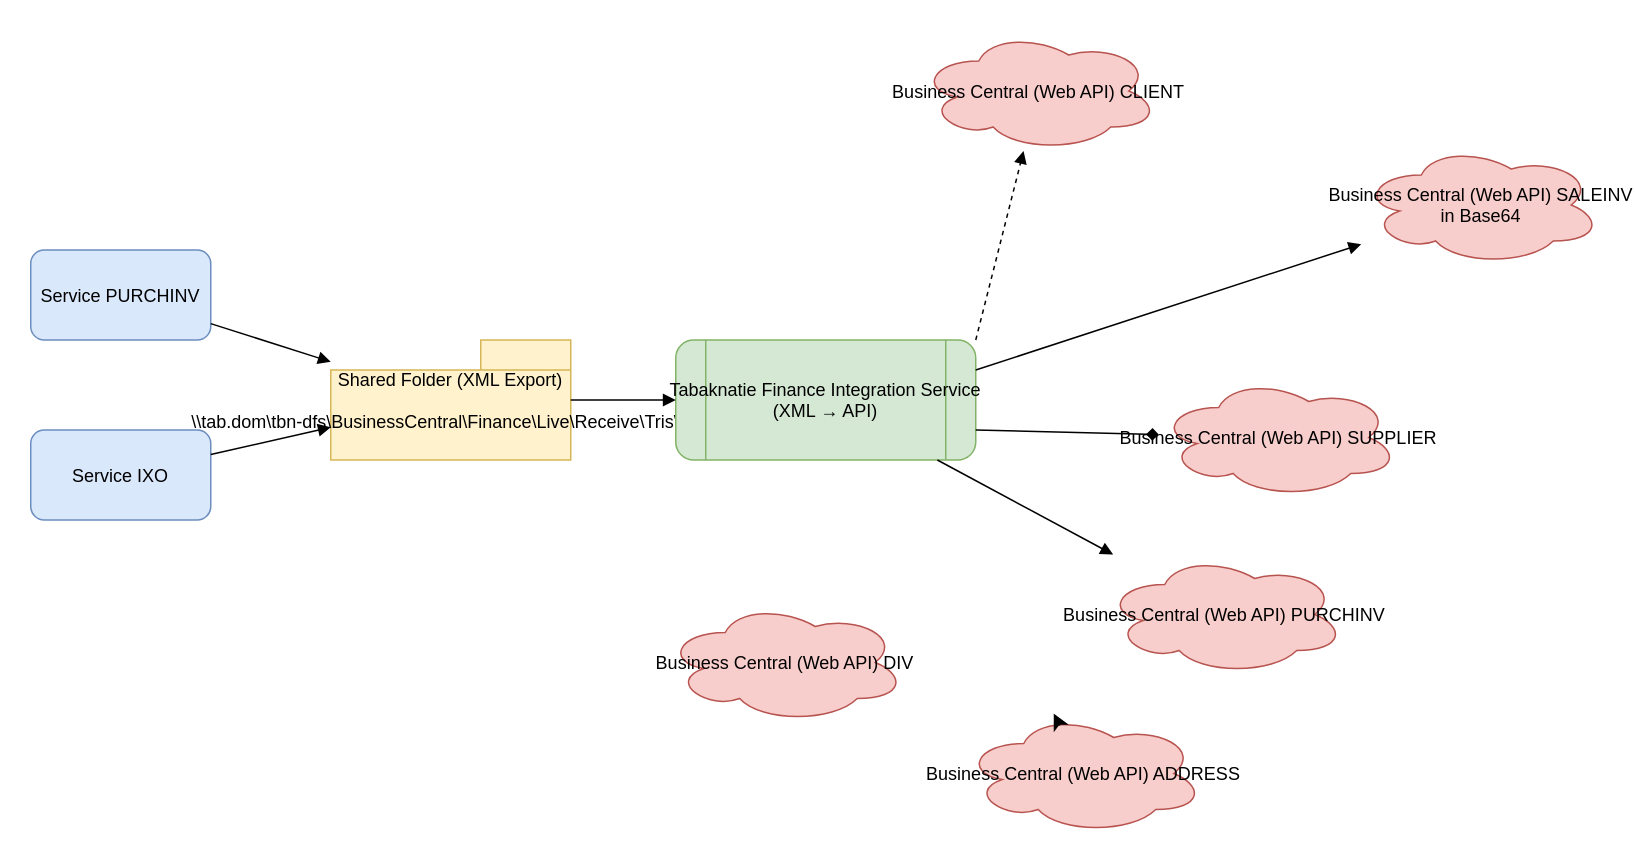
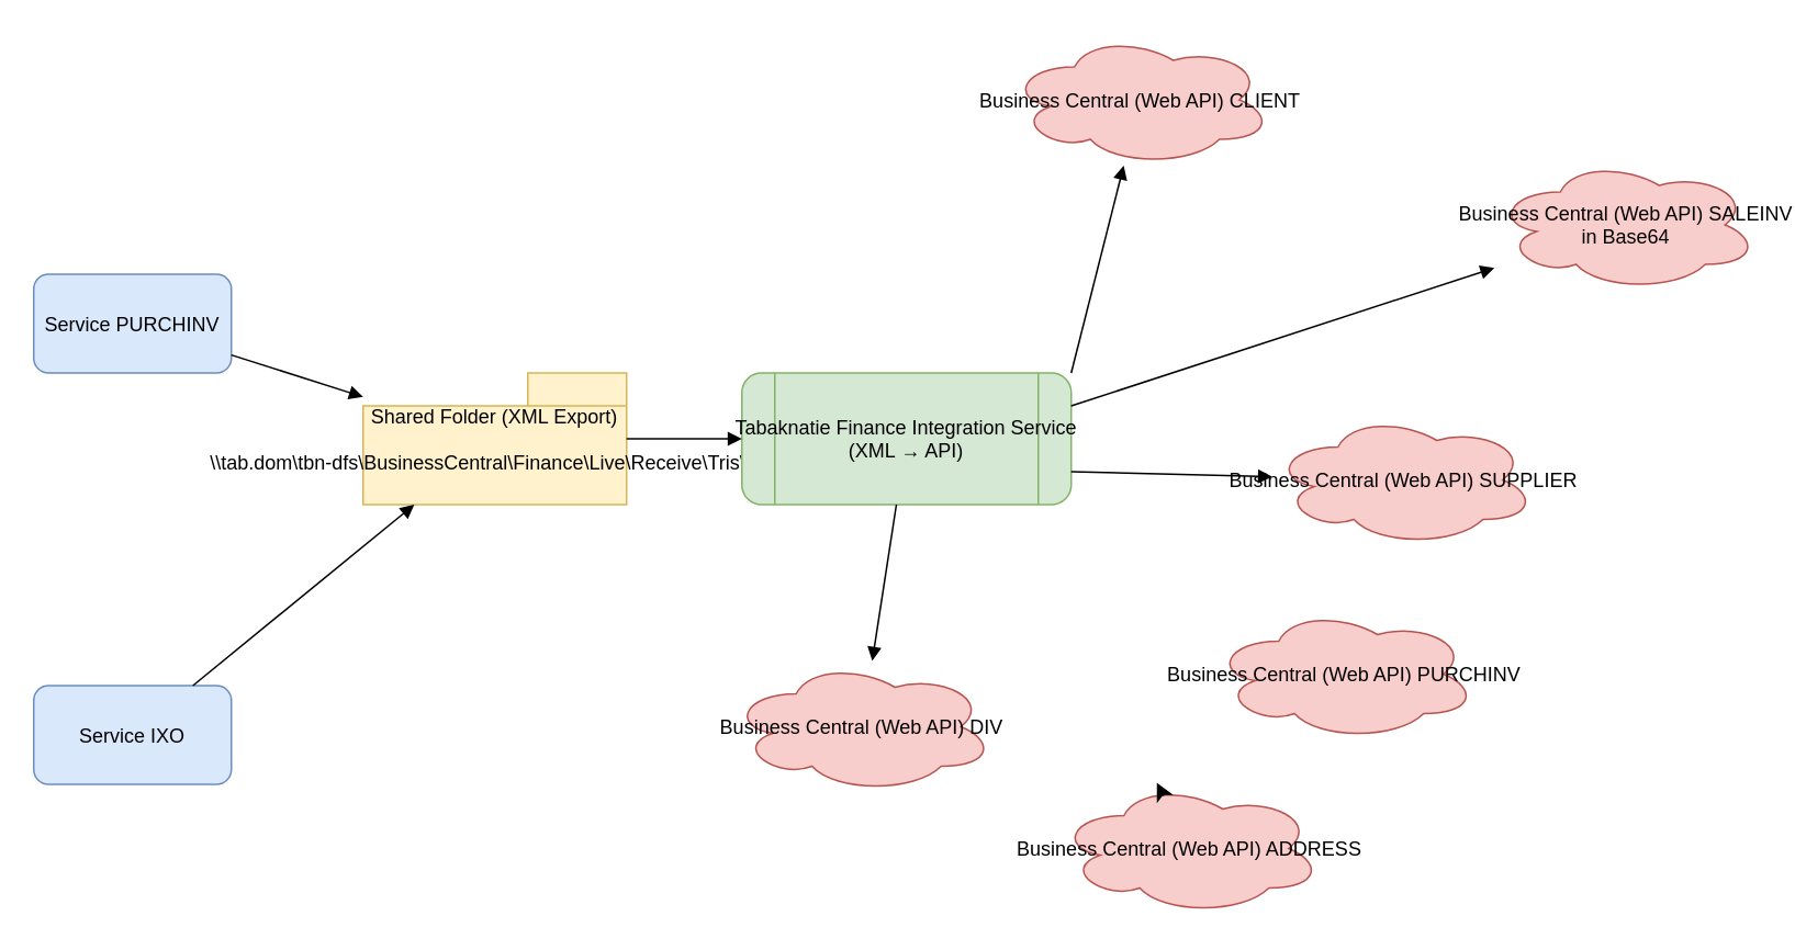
- <mxCell id="10" style="endArrow=block;endFill=1;exitX=1;exitY=0;exitDx=0;exitDy=0;dashed=1;" edge="1" parent="1" source="7" target="9"><mxGeometry relative="1" as="geometry" /></mxCell>
+ <mxCell id="10" style="endArrow=block;endFill=1;exitX=1;exitY=0;exitDx=0;exitDy=0;" edge="1" parent="1" source="7" target="9"><mxGeometry relative="1" as="geometry" /></mxCell>
- <mxCell id="14" style="endArrow=diamond;endFill=1;exitX=1;exitY=0.75;exitDx=0;exitDy=0;" edge="1" parent="1" target="13" source="7"><mxGeometry relative="1" as="geometry"><mxPoint x="613" y="464" as="sourcePoint" /></mxGeometry></mxCell>
+ <mxCell id="14" style="endArrow=block;endFill=1;exitX=1;exitY=0.75;exitDx=0;exitDy=0;" edge="1" parent="1" target="13" source="7"><mxGeometry relative="1" as="geometry"><mxPoint x="613" y="464" as="sourcePoint" /></mxGeometry></mxCell>
- <mxCell id="3" value="Service IXO" style="shape=rectangle;rounded=1;fillColor=#dae8fc;strokeColor=#6c8ebf;" vertex="1" parent="1"><mxGeometry x="20" y="286" width="120" height="60" as="geometry" /></mxCell>
+ <mxCell id="3" value="Service IXO" style="shape=rectangle;rounded=1;fillColor=#dae8fc;strokeColor=#6c8ebf;" vertex="1" parent="1"><mxGeometry x="20" y="416" width="120" height="60" as="geometry" /></mxCell>
- <mxCell id="17" style="endArrow=block;endFill=1;" edge="1" parent="1" target="18" source="7"><mxGeometry relative="1" as="geometry"><mxPoint x="1059" y="370" as="sourcePoint" /></mxGeometry></mxCell>
+ <mxCell id="17" style="endArrow=block;endFill=1;" edge="1" parent="1" target="16" source="7"><mxGeometry relative="1" as="geometry"><mxPoint x="1059" y="370" as="sourcePoint" /></mxGeometry></mxCell>
